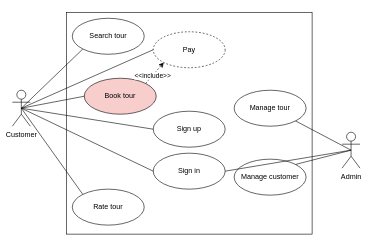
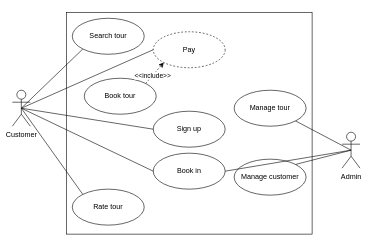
- <mxCell id="5" value="Book tour" style="ellipse;whiteSpace=wrap;html=1;fillColor=#f8cecc;" parent="1" vertex="1"><mxGeometry x="140" y="130" width="120" height="60" as="geometry" /></mxCell>
+ <mxCell id="5" value="Book tour" style="ellipse;whiteSpace=wrap;html=1;" parent="1" vertex="1"><mxGeometry x="140" y="130" width="120" height="60" as="geometry" /></mxCell>
- <mxCell id="14" value="" style="endArrow=none;html=1;rounded=0;exitX=0.5;exitY=0.5;exitDx=0;exitDy=0;exitPerimeter=0;entryX=0;entryY=0.5;entryDx=0;entryDy=0;" parent="1" source="2" target="5" edge="1"><mxGeometry width="50" height="50" relative="1" as="geometry"><mxPoint x="280" y="240" as="sourcePoint" /><mxPoint x="330" y="190" as="targetPoint" /></mxGeometry></mxCell>
- <mxCell id="12" value="Sign in" style="ellipse;whiteSpace=wrap;html=1;" parent="1" vertex="1"><mxGeometry x="255" y="255" width="120" height="60" as="geometry" /></mxCell>
+ <mxCell id="12" value="Book in" style="ellipse;whiteSpace=wrap;html=1;" parent="1" vertex="1"><mxGeometry x="255" y="255" width="120" height="60" as="geometry" /></mxCell>
